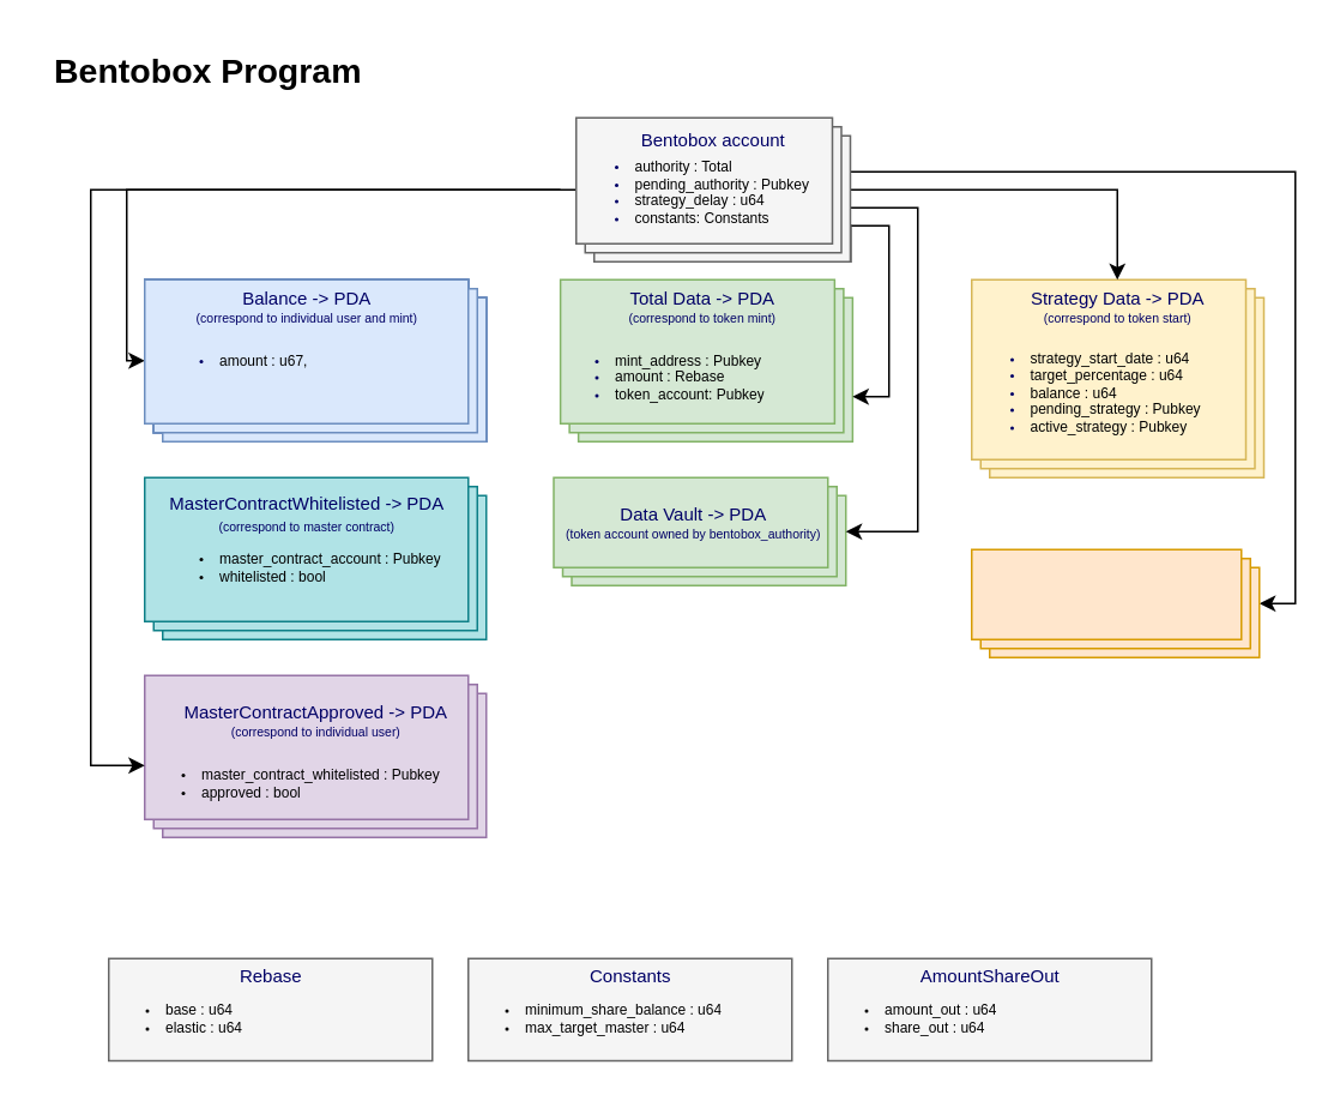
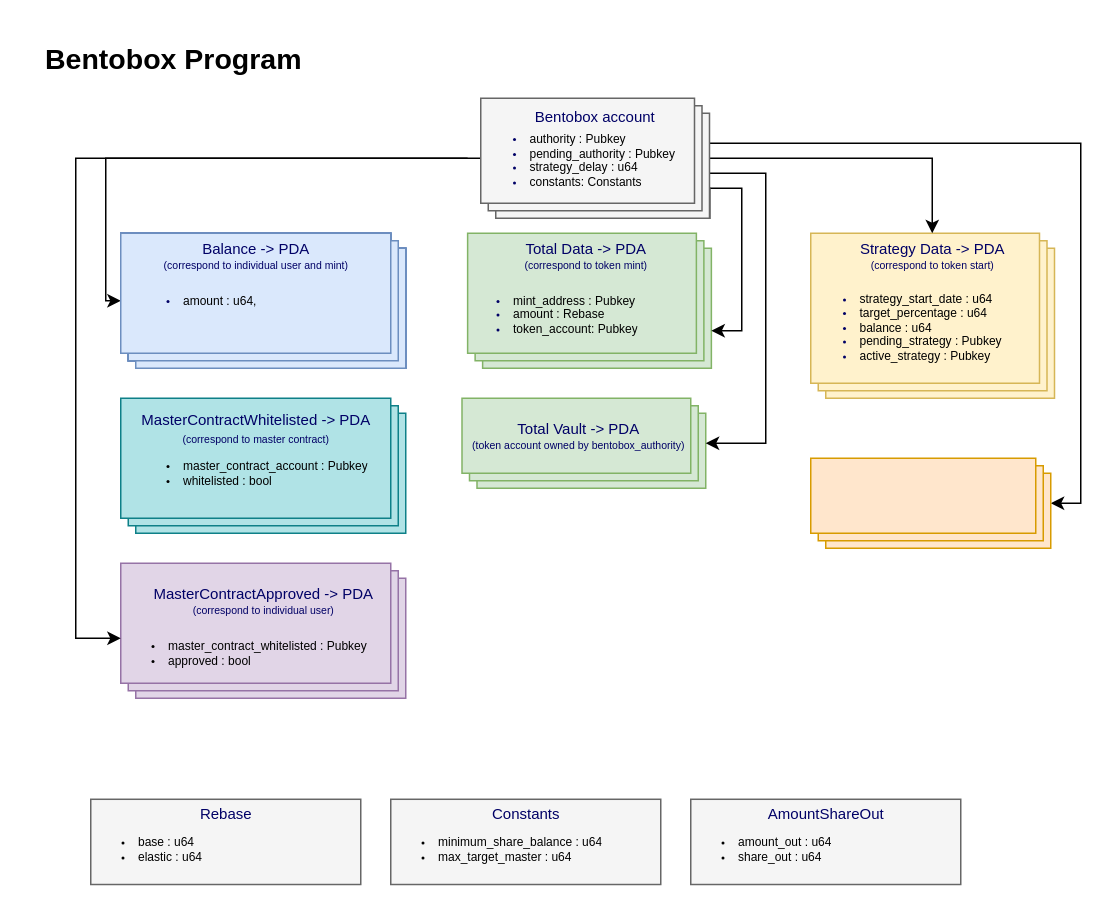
- <mxCell id="76" value="&lt;ul&gt;&lt;li&gt;&lt;span style=&quot;background-color: initial;&quot;&gt;&lt;font color=&quot;#000000&quot;&gt;authority : Total&lt;br&gt;&lt;/font&gt;&lt;/span&gt;&lt;/li&gt;&lt;li&gt;&lt;span style=&quot;background-color: initial;&quot;&gt;&lt;font color=&quot;#000000&quot;&gt;pending_authority : Pubkey&lt;/font&gt;&lt;/span&gt;&lt;/li&gt;&lt;li&gt;&lt;font color=&quot;#000000&quot;&gt;strategy_delay&amp;nbsp;: u64&lt;/font&gt;&lt;/li&gt;&lt;li&gt;&lt;font color=&quot;#000000&quot;&gt;constants: Constants&lt;/font&gt;&lt;/li&gt;&lt;/ul&gt;" style="text;strokeColor=none;fillColor=none;html=1;whiteSpace=wrap;verticalAlign=middle;overflow=hidden;fontSize=8;fontColor=#000066;" vertex="1" parent="66"><mxGeometry x="311.25" y="77.5" width="150" height="55" as="geometry" /></mxCell>
+ <mxCell id="76" value="&lt;ul&gt;&lt;li&gt;&lt;span style=&quot;background-color: initial;&quot;&gt;&lt;font color=&quot;#000000&quot;&gt;authority : Pubkey&lt;br&gt;&lt;/font&gt;&lt;/span&gt;&lt;/li&gt;&lt;li&gt;&lt;span style=&quot;background-color: initial;&quot;&gt;&lt;font color=&quot;#000000&quot;&gt;pending_authority : Pubkey&lt;/font&gt;&lt;/span&gt;&lt;/li&gt;&lt;li&gt;&lt;font color=&quot;#000000&quot;&gt;strategy_delay&amp;nbsp;: u64&lt;/font&gt;&lt;/li&gt;&lt;li&gt;&lt;font color=&quot;#000000&quot;&gt;constants: Constants&lt;/font&gt;&lt;/li&gt;&lt;/ul&gt;" style="text;strokeColor=none;fillColor=none;html=1;whiteSpace=wrap;verticalAlign=middle;overflow=hidden;fontSize=8;fontColor=#000066;" vertex="1" parent="66"><mxGeometry x="311.25" y="77.5" width="150" height="55" as="geometry" /></mxCell>
- <mxCell id="80" value="&lt;div&gt;&lt;font color=&quot;#000000&quot;&gt;&lt;br&gt;&lt;/font&gt;&lt;/div&gt;&lt;ul&gt;&lt;li&gt;&lt;font color=&quot;#000000&quot;&gt;amount : u67,&lt;/font&gt;&lt;/li&gt;&lt;/ul&gt;" style="text;strokeColor=none;fillColor=none;html=1;whiteSpace=wrap;verticalAlign=middle;overflow=hidden;fontSize=8;fontColor=#000066;" vertex="1" parent="77"><mxGeometry x="80" y="175" width="150" height="35" as="geometry" /></mxCell>
+ <mxCell id="80" value="&lt;div&gt;&lt;font color=&quot;#000000&quot;&gt;&lt;br&gt;&lt;/font&gt;&lt;/div&gt;&lt;ul&gt;&lt;li&gt;&lt;font color=&quot;#000000&quot;&gt;amount : u64,&lt;/font&gt;&lt;/li&gt;&lt;/ul&gt;" style="text;strokeColor=none;fillColor=none;html=1;whiteSpace=wrap;verticalAlign=middle;overflow=hidden;fontSize=8;fontColor=#000066;" vertex="1" parent="77"><mxGeometry x="80" y="175" width="150" height="35" as="geometry" /></mxCell>
- <mxCell id="11" value="&lt;p style=&quot;line-height: 1;&quot;&gt;&lt;font color=&quot;#000066&quot;&gt;Data Vault -&amp;gt; PDA&lt;br&gt;&lt;/font&gt;&lt;font style=&quot;font-size: 7px;&quot; color=&quot;#000066&quot;&gt;(token account owned by bentobox_authority)&lt;/font&gt;&lt;br&gt;&lt;/p&gt;" style="text;resizable=0;autosize=1;align=center;verticalAlign=middle;points=[];fillColor=none;strokeColor=none;rounded=0;fontSize=10;html=1;" vertex="1" parent="9"><mxGeometry width="170" height="50" as="geometry" /></mxCell>
+ <mxCell id="11" value="&lt;p style=&quot;line-height: 1;&quot;&gt;&lt;font color=&quot;#000066&quot;&gt;Total Vault -&amp;gt; PDA&lt;br&gt;&lt;/font&gt;&lt;font style=&quot;font-size: 7px;&quot; color=&quot;#000066&quot;&gt;(token account owned by bentobox_authority)&lt;/font&gt;&lt;br&gt;&lt;/p&gt;" style="text;resizable=0;autosize=1;align=center;verticalAlign=middle;points=[];fillColor=none;strokeColor=none;rounded=0;fontSize=10;html=1;" vertex="1" parent="9"><mxGeometry width="170" height="50" as="geometry" /></mxCell>
